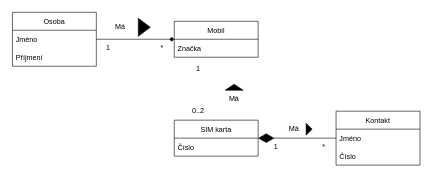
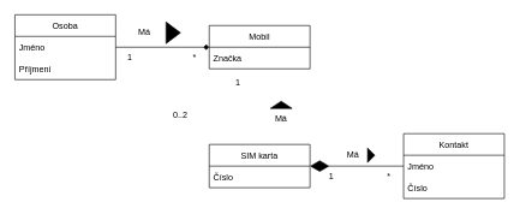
- <mxCell id="17" value="0..2" style="text;html=1;strokeColor=none;fillColor=none;align=center;verticalAlign=middle;whiteSpace=wrap;rounded=0;" vertex="1" parent="1"><mxGeometry x="300" y="170" width="60" height="30" as="geometry" /></mxCell>
+ <mxCell id="17" value="0..2" style="text;html=1;strokeColor=none;fillColor=none;align=center;verticalAlign=middle;whiteSpace=wrap;rounded=0;" vertex="1" parent="1"><mxGeometry x="220" y="145" width="60" height="30" as="geometry" /></mxCell>
